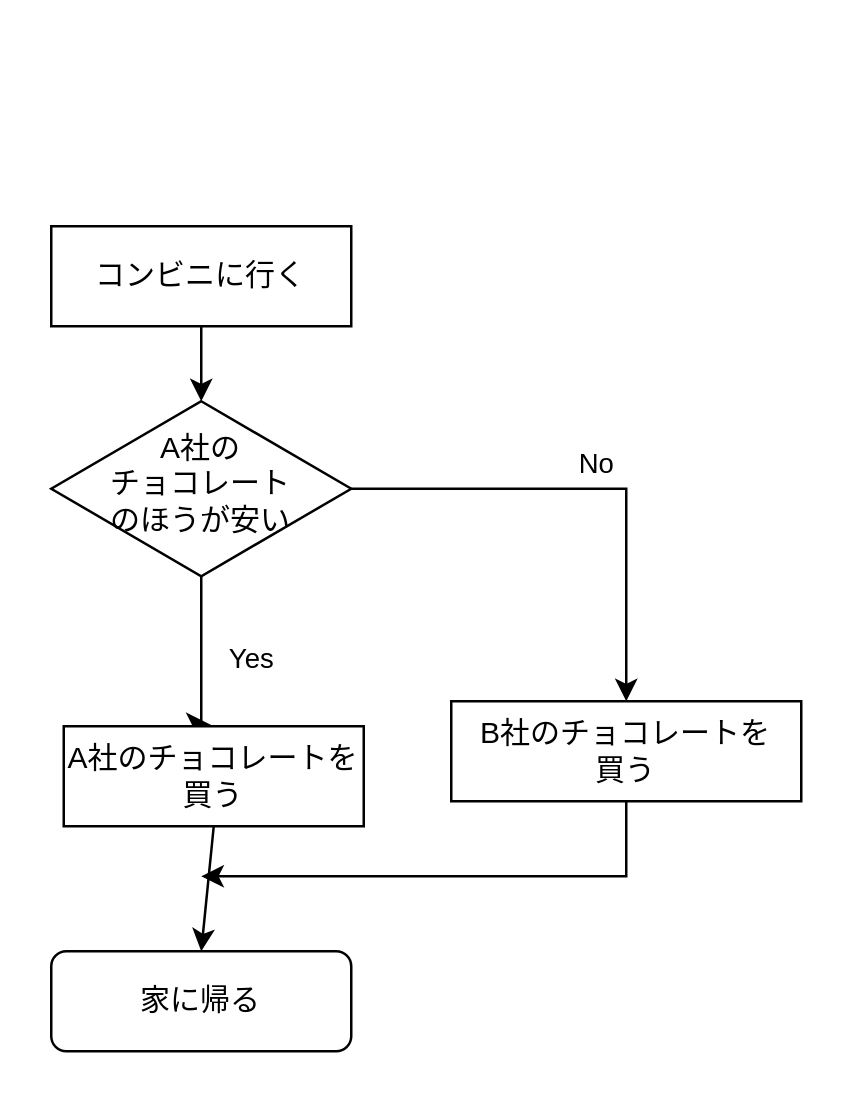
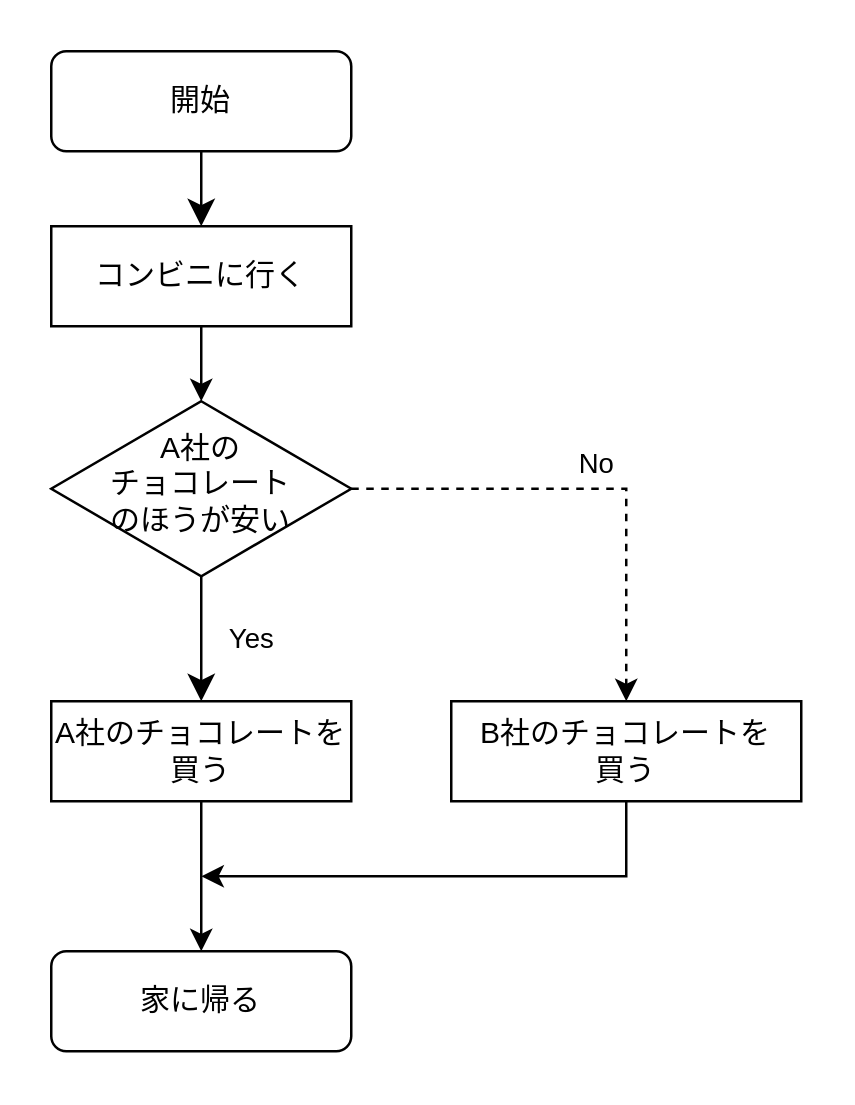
+ <mxCell id="3" value="開始" style="rounded=1;whiteSpace=wrap;html=1;fontSize=12;glass=0;strokeWidth=1;shadow=0;" parent="1" vertex="1"><mxGeometry x="20" y="20" width="120" height="40" as="geometry" /></mxCell>
+ <mxCell id="2" value="" style="rounded=0;html=1;jettySize=auto;orthogonalLoop=1;fontSize=11;endArrow=classic;endFill=1;endSize=8;strokeWidth=1;shadow=0;labelBackgroundColor=none;edgeStyle=orthogonalEdgeStyle;entryX=0.5;entryY=0;entryDx=0;entryDy=0;" parent="1" source="3" target="11" edge="1"><mxGeometry relative="1" as="geometry"><mxPoint x="190" y="80" as="targetPoint" /></mxGeometry></mxCell>
- <mxCell id="5" value="No" style="edgeStyle=orthogonalEdgeStyle;rounded=0;html=1;jettySize=auto;orthogonalLoop=1;fontSize=11;endArrow=classic;endFill=1;strokeWidth=1;shadow=0;labelBackgroundColor=none;entryX=0.5;entryY=0;entryDx=0;entryDy=0;" parent="1" source="6" target="7" edge="1"><mxGeometry y="10" relative="1" as="geometry"><mxPoint as="offset" /><mxPoint x="280" y="200" as="targetPoint" /></mxGeometry></mxCell>
+ <mxCell id="5" value="No" style="edgeStyle=orthogonalEdgeStyle;rounded=0;html=1;jettySize=auto;orthogonalLoop=1;fontSize=11;endArrow=classic;endFill=1;strokeWidth=1;shadow=0;labelBackgroundColor=none;entryX=0.5;entryY=0;entryDx=0;entryDy=0;dashed=1;" parent="1" source="6" target="7" edge="1"><mxGeometry y="10" relative="1" as="geometry"><mxPoint as="offset" /><mxPoint x="280" y="200" as="targetPoint" /></mxGeometry></mxCell>
- <mxCell id="8" value="A社のチョコレートを&lt;br&gt;買う" style="rounded=0;whiteSpace=wrap;html=1;" parent="1" vertex="1"><mxGeometry x="25" y="290" width="120" height="40" as="geometry" /></mxCell>
+ <mxCell id="8" value="A社のチョコレートを&lt;br&gt;買う" style="rounded=0;whiteSpace=wrap;html=1;" parent="1" vertex="1"><mxGeometry x="20" y="280" width="120" height="40" as="geometry" /></mxCell>
